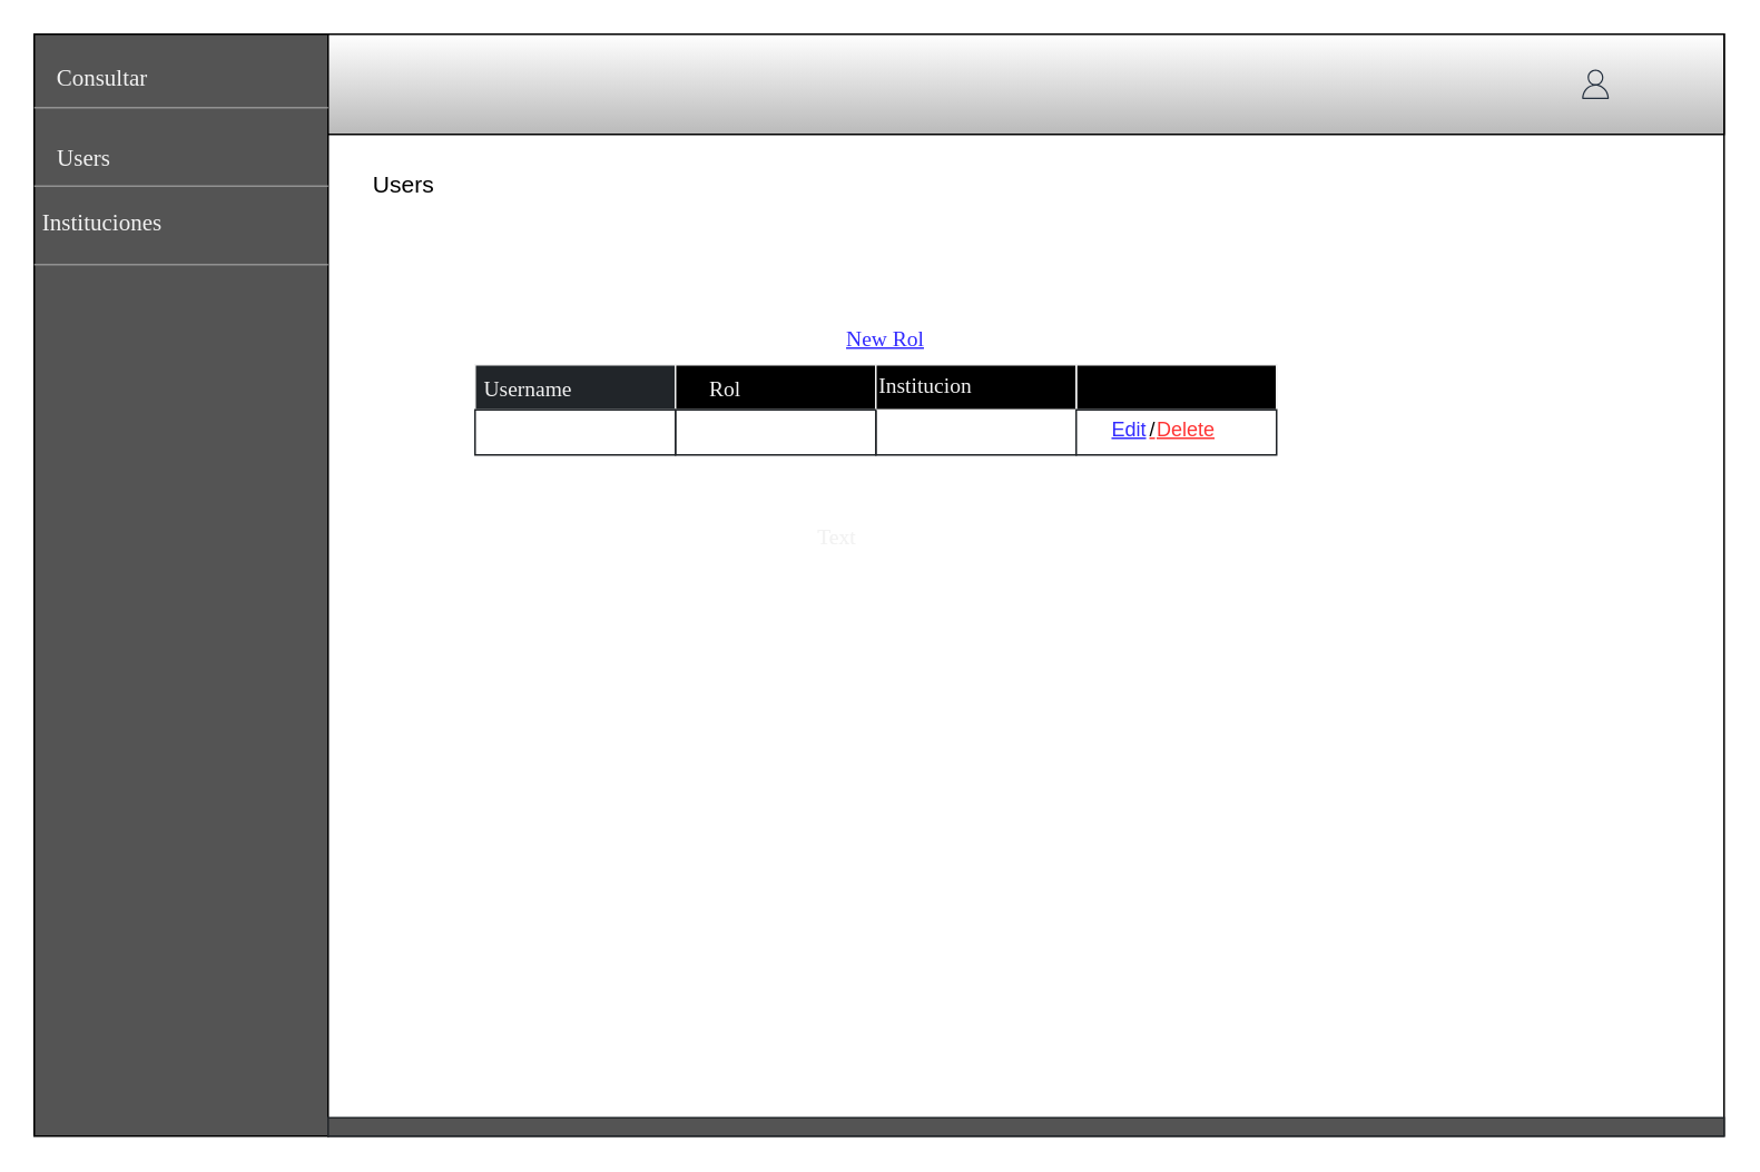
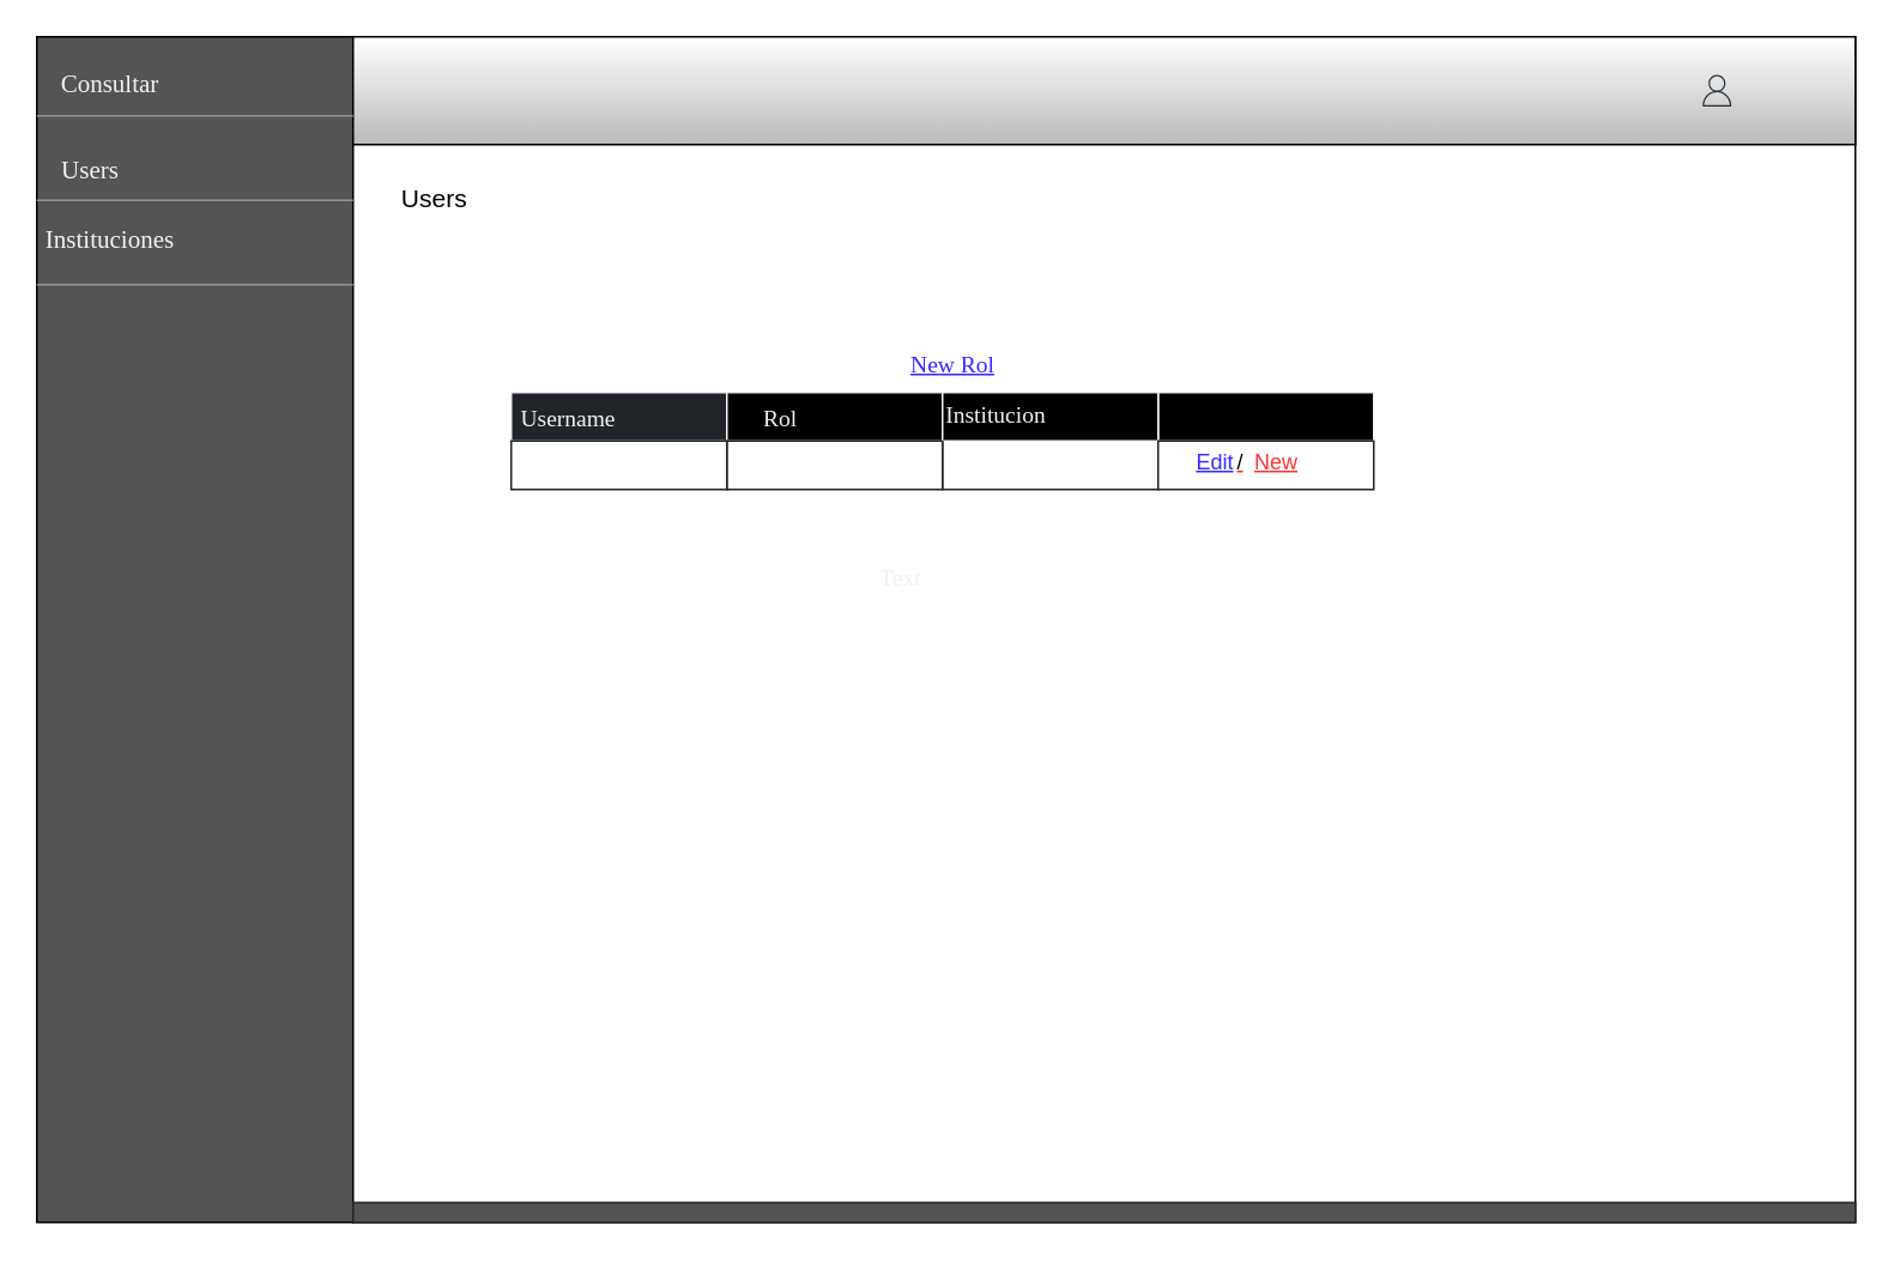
- <mxCell id="32" value="&lt;font color=&quot;#ff3333&quot;&gt;&lt;u&gt;Delete&lt;/u&gt;&lt;/font&gt;" style="text;html=1;strokeColor=none;fillColor=none;align=center;verticalAlign=middle;whiteSpace=wrap;rounded=0;labelBackgroundColor=default;labelBorderColor=none;fontColor=#322BFF;" parent="1" vertex="1"><mxGeometry x="680" y="242" width="60" height="30" as="geometry" /></mxCell>
+ <mxCell id="32" value="&lt;font color=&quot;#ff3333&quot;&gt;&lt;u&gt;New&lt;/u&gt;&lt;/font&gt;" style="text;html=1;strokeColor=none;fillColor=none;align=center;verticalAlign=middle;whiteSpace=wrap;rounded=0;labelBackgroundColor=default;labelBorderColor=none;fontColor=#322BFF;" parent="1" vertex="1"><mxGeometry x="680" y="242" width="60" height="30" as="geometry" /></mxCell>
